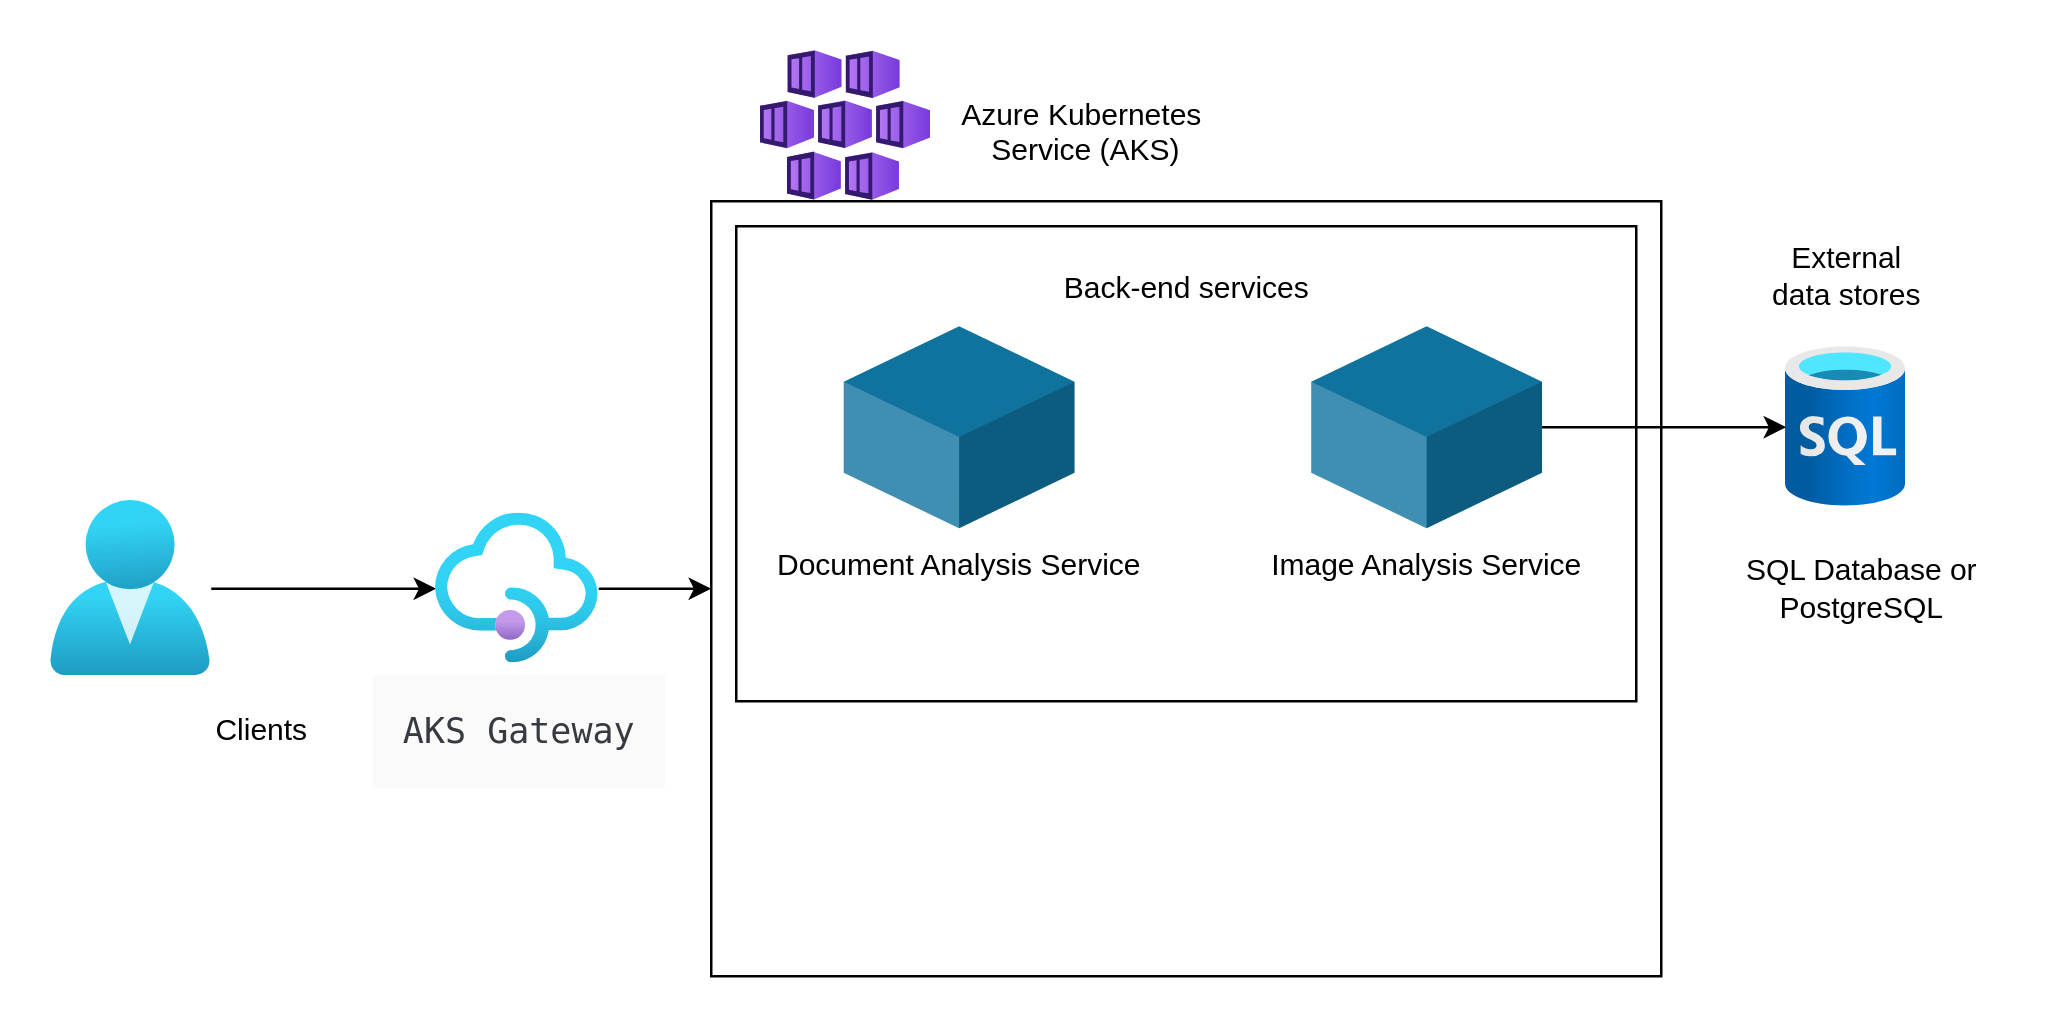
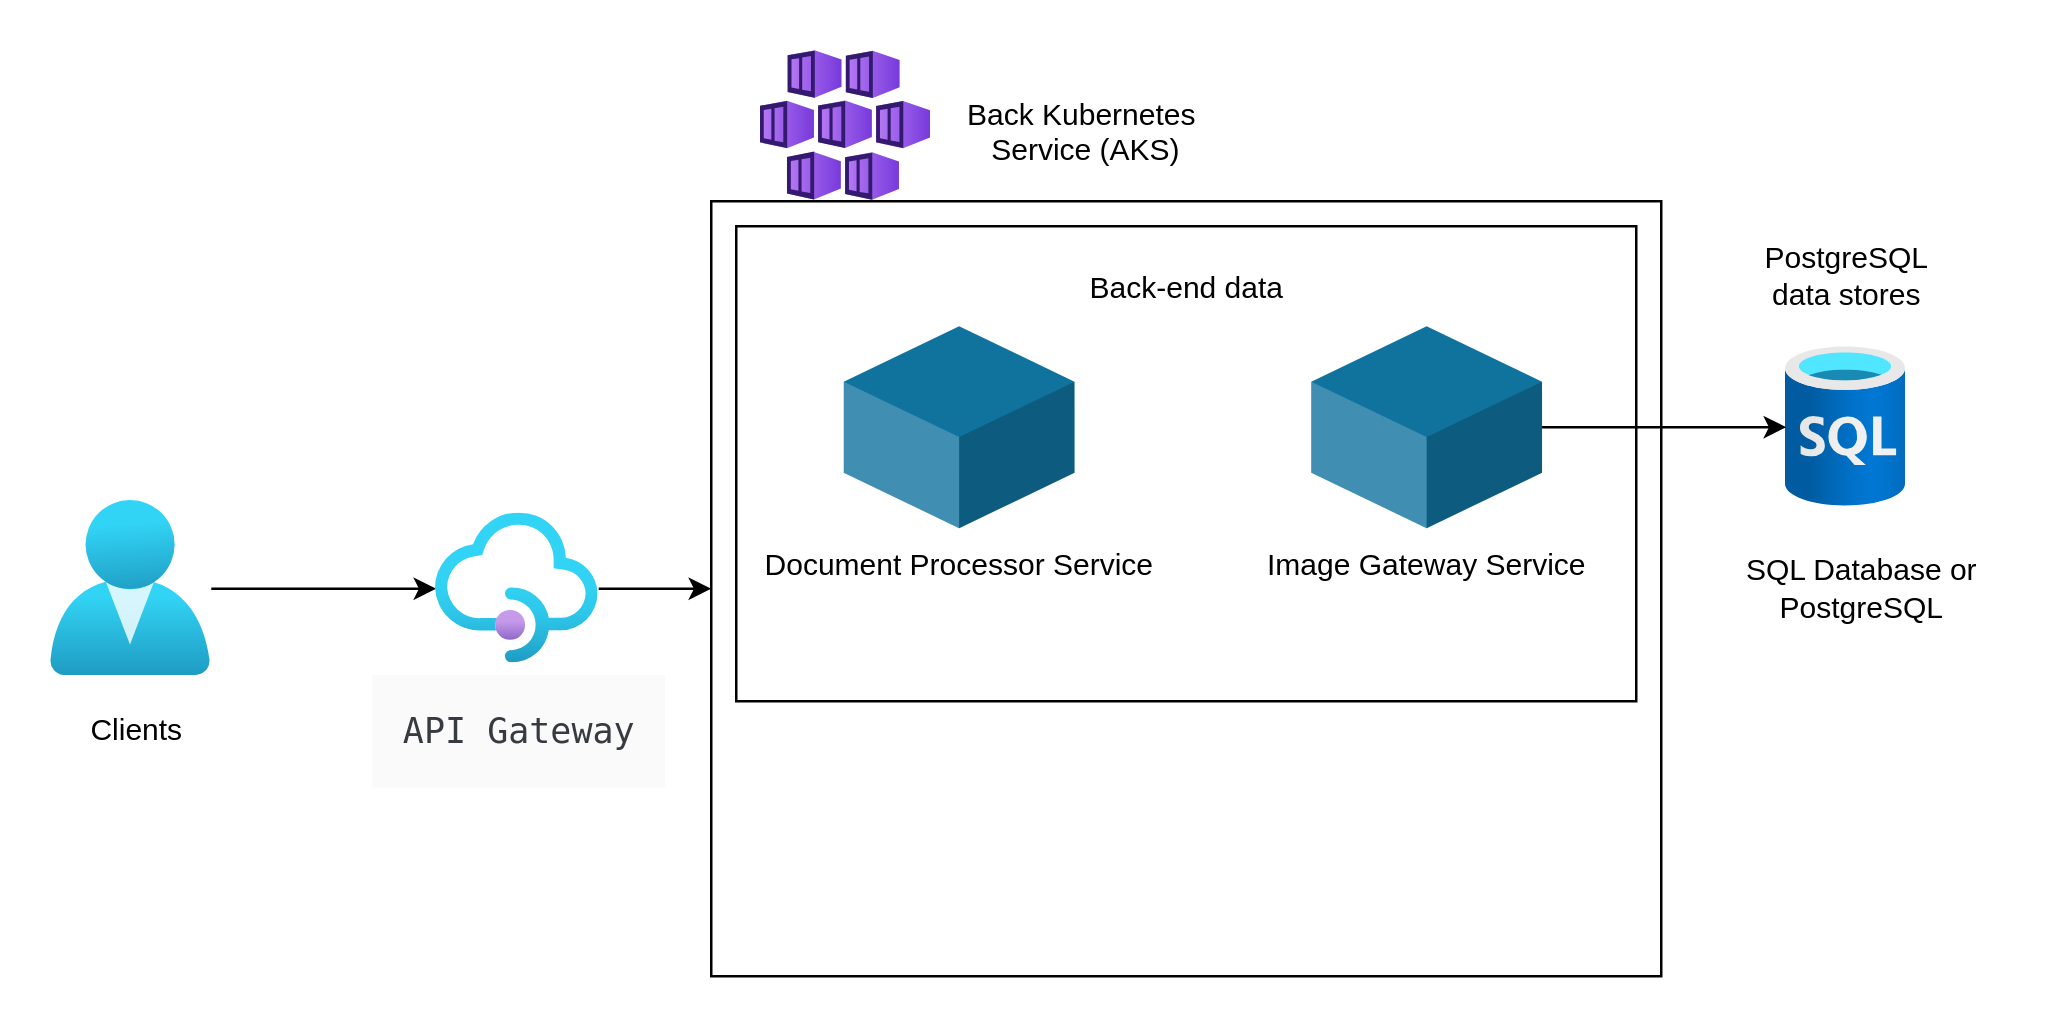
- <mxCell id="17" value="Azure Kubernetes&lt;br&gt;&amp;nbsp;Service (AKS)&lt;div&gt;&lt;br&gt;&lt;/div&gt;" style="text;html=1;align=center;verticalAlign=middle;resizable=0;points=[];autosize=1;strokeColor=none;fillColor=none;" vertex="1" parent="1"><mxGeometry x="372" y="30" width="120" height="60" as="geometry" /></mxCell>
+ <mxCell id="17" value="Back Kubernetes&lt;br&gt;&amp;nbsp;Service (AKS)&lt;div&gt;&lt;br&gt;&lt;/div&gt;" style="text;html=1;align=center;verticalAlign=middle;resizable=0;points=[];autosize=1;strokeColor=none;fillColor=none;" vertex="1" parent="1"><mxGeometry x="372" y="30" width="120" height="60" as="geometry" /></mxCell>
- <mxCell id="18" value="External&lt;br&gt;data stores" style="text;html=1;align=center;verticalAlign=middle;resizable=0;points=[];autosize=1;strokeColor=none;fillColor=none;" vertex="1" parent="1"><mxGeometry x="698" y="90" width="80" height="40" as="geometry" /></mxCell>
+ <mxCell id="18" value="PostgreSQL&lt;br&gt;data stores" style="text;html=1;align=center;verticalAlign=middle;resizable=0;points=[];autosize=1;strokeColor=none;fillColor=none;" vertex="1" parent="1"><mxGeometry x="698" y="90" width="80" height="40" as="geometry" /></mxCell>
- <mxCell id="6" value="Back-end services" style="text;html=1;align=center;verticalAlign=middle;resizable=0;points=[];autosize=1;strokeColor=none;fillColor=none;" vertex="1" parent="3"><mxGeometry x="120" y="10" width="120" height="30" as="geometry" /></mxCell>
+ <mxCell id="6" value="Back-end data" style="text;html=1;align=center;verticalAlign=middle;resizable=0;points=[];autosize=1;strokeColor=none;fillColor=none;" vertex="1" parent="3"><mxGeometry x="120" y="10" width="120" height="30" as="geometry" /></mxCell>
- <mxCell id="7" value="Document Analysis Service" style="text;html=1;align=center;verticalAlign=middle;resizable=0;points=[];autosize=1;strokeColor=none;fillColor=none;" vertex="1" parent="3"><mxGeometry x="-0.84" y="120.77" width="180" height="30" as="geometry" /></mxCell>
+ <mxCell id="7" value="Document Processor Service" style="text;html=1;align=center;verticalAlign=middle;resizable=0;points=[];autosize=1;strokeColor=none;fillColor=none;" vertex="1" parent="3"><mxGeometry x="-0.84" y="120.77" width="180" height="30" as="geometry" /></mxCell>
- <mxCell id="8" value="Image Analysis Service" style="text;html=1;align=center;verticalAlign=middle;resizable=0;points=[];autosize=1;strokeColor=none;fillColor=none;" vertex="1" parent="3"><mxGeometry x="201.15" y="120.77" width="150" height="30" as="geometry" /></mxCell>
+ <mxCell id="8" value="Image Gateway Service" style="text;html=1;align=center;verticalAlign=middle;resizable=0;points=[];autosize=1;strokeColor=none;fillColor=none;" vertex="1" parent="3"><mxGeometry x="201.15" y="120.77" width="150" height="30" as="geometry" /></mxCell>
- <mxCell id="14" value="&lt;pre style=&quot;--tw-border-spacing-x: 0; --tw-border-spacing-y: 0; --tw-translate-x: 0; --tw-translate-y: 0; --tw-rotate: 0; --tw-skew-x: 0; --tw-skew-y: 0; --tw-scale-x: 1; --tw-scale-y: 1; --tw-pan-x: ; --tw-pan-y: ; --tw-pinch-zoom: ; --tw-scroll-snap-strictness: proximity; --tw-gradient-from-position: ; --tw-gradient-via-position: ; --tw-gradient-to-position: ; --tw-ordinal: ; --tw-slashed-zero: ; --tw-numeric-figure: ; --tw-numeric-spacing: ; --tw-numeric-fraction: ; --tw-ring-inset: ; --tw-ring-offset-width: 0px; --tw-ring-offset-color: #fff; --tw-ring-color: rgba(59,130,246,.5); --tw-ring-offset-shadow: 0 0 #0000; --tw-ring-shadow: 0 0 #0000; --tw-shadow: 0 0 #0000; --tw-shadow-colored: 0 0 #0000; --tw-blur: ; --tw-brightness: ; --tw-contrast: ; --tw-grayscale: ; --tw-hue-rotate: ; --tw-invert: ; --tw-saturate: ; --tw-sepia: ; --tw-drop-shadow: ; --tw-backdrop-blur: ; --tw-backdrop-brightness: ; --tw-backdrop-contrast: ; --tw-backdrop-grayscale: ; --tw-backdrop-hue-rotate: ; --tw-backdrop-invert: ; --tw-backdrop-opacity: ; --tw-backdrop-saturate: ; --tw-backdrop-sepia: ; --tw-contain-size: ; --tw-contain-layout: ; --tw-contain-paint: ; --tw-contain-style: ; box-sizing: border-box; border: none; scrollbar-width: thin; scrollbar-color: var(--bg-layer-4,#333942) transparent; font-family: &amp;quot;Fira Code&amp;quot;, &amp;quot;Fira Mono&amp;quot;, Menlo, Consolas, &amp;quot;DejaVu Sans Mono&amp;quot;, monospace; font-feature-settings: normal; font-variation-settings: normal; font-size: 14px; margin-top: 0px; margin-bottom: 0px; color: rgb(56, 58, 66); background: rgb(250, 250, 250); overflow: auto; line-height: 1.5; border-radius: 0px; padding-inline: 1.143em; letter-spacing: 0px; word-spacing: normal; direction: ltr; text-align: left; word-break: normal; tab-size: 2; hyphens: none; padding: 12px;&quot; class=&quot;!bg-layer-1 font-codeblock&quot;&gt;&lt;code style=&quot;--tw-border-spacing-x: 0; --tw-border-spacing-y: 0; --tw-translate-x: 0; --tw-translate-y: 0; --tw-rotate: 0; --tw-skew-x: 0; --tw-skew-y: 0; --tw-scale-x: 1; --tw-scale-y: 1; --tw-pan-x: ; --tw-pan-y: ; --tw-pinch-zoom: ; --tw-scroll-snap-strictness: proximity; --tw-gradient-from-position: ; --tw-gradient-via-position: ; --tw-gradient-to-position: ; --tw-ordinal: ; --tw-slashed-zero: ; --tw-numeric-figure: ; --tw-numeric-spacing: ; --tw-numeric-fraction: ; --tw-ring-inset: ; --tw-ring-offset-width: 0px; --tw-ring-offset-color: #fff; --tw-ring-color: rgba(59,130,246,.5); --tw-ring-offset-shadow: 0 0 #0000; --tw-ring-shadow: 0 0 #0000; --tw-shadow: 0 0 #0000; --tw-shadow-colored: 0 0 #0000; --tw-blur: ; --tw-brightness: ; --tw-contrast: ; --tw-grayscale: ; --tw-hue-rotate: ; --tw-invert: ; --tw-saturate: ; --tw-sepia: ; --tw-drop-shadow: ; --tw-backdrop-blur: ; --tw-backdrop-brightness: ; --tw-backdrop-contrast: ; --tw-backdrop-grayscale: ; --tw-backdrop-hue-rotate: ; --tw-backdrop-invert: ; --tw-backdrop-opacity: ; --tw-backdrop-saturate: ; --tw-backdrop-sepia: ; --tw-contain-size: ; --tw-contain-layout: ; --tw-contain-paint: ; --tw-contain-style: ; box-sizing: border-box; border: 0px solid; scrollbar-width: thin; scrollbar-color: transparent transparent; font-family: var(--codeblock-font,var(--theme-font)); font-feature-settings: normal; font-variation-settings: normal; font-size: inherit; color: inherit; font-weight: inherit; background-color: transparent; border-radius: 0px; padding: 0px; line-height: inherit;&quot; class=&quot;font-codeblock&quot;&gt;AKS Gateway&lt;/code&gt;&lt;/pre&gt;" style="text;html=1;align=center;verticalAlign=middle;resizable=0;points=[];autosize=1;strokeColor=none;fillColor=none;" vertex="1" parent="1"><mxGeometry x="141.5" y="262.39" width="130" height="60" as="geometry" /></mxCell>
+ <mxCell id="14" value="&lt;pre style=&quot;--tw-border-spacing-x: 0; --tw-border-spacing-y: 0; --tw-translate-x: 0; --tw-translate-y: 0; --tw-rotate: 0; --tw-skew-x: 0; --tw-skew-y: 0; --tw-scale-x: 1; --tw-scale-y: 1; --tw-pan-x: ; --tw-pan-y: ; --tw-pinch-zoom: ; --tw-scroll-snap-strictness: proximity; --tw-gradient-from-position: ; --tw-gradient-via-position: ; --tw-gradient-to-position: ; --tw-ordinal: ; --tw-slashed-zero: ; --tw-numeric-figure: ; --tw-numeric-spacing: ; --tw-numeric-fraction: ; --tw-ring-inset: ; --tw-ring-offset-width: 0px; --tw-ring-offset-color: #fff; --tw-ring-color: rgba(59,130,246,.5); --tw-ring-offset-shadow: 0 0 #0000; --tw-ring-shadow: 0 0 #0000; --tw-shadow: 0 0 #0000; --tw-shadow-colored: 0 0 #0000; --tw-blur: ; --tw-brightness: ; --tw-contrast: ; --tw-grayscale: ; --tw-hue-rotate: ; --tw-invert: ; --tw-saturate: ; --tw-sepia: ; --tw-drop-shadow: ; --tw-backdrop-blur: ; --tw-backdrop-brightness: ; --tw-backdrop-contrast: ; --tw-backdrop-grayscale: ; --tw-backdrop-hue-rotate: ; --tw-backdrop-invert: ; --tw-backdrop-opacity: ; --tw-backdrop-saturate: ; --tw-backdrop-sepia: ; --tw-contain-size: ; --tw-contain-layout: ; --tw-contain-paint: ; --tw-contain-style: ; box-sizing: border-box; border: none; scrollbar-width: thin; scrollbar-color: var(--bg-layer-4,#333942) transparent; font-family: &amp;quot;Fira Code&amp;quot;, &amp;quot;Fira Mono&amp;quot;, Menlo, Consolas, &amp;quot;DejaVu Sans Mono&amp;quot;, monospace; font-feature-settings: normal; font-variation-settings: normal; font-size: 14px; margin-top: 0px; margin-bottom: 0px; color: rgb(56, 58, 66); background: rgb(250, 250, 250); overflow: auto; line-height: 1.5; border-radius: 0px; padding-inline: 1.143em; letter-spacing: 0px; word-spacing: normal; direction: ltr; text-align: left; word-break: normal; tab-size: 2; hyphens: none; padding: 12px;&quot; class=&quot;!bg-layer-1 font-codeblock&quot;&gt;&lt;code style=&quot;--tw-border-spacing-x: 0; --tw-border-spacing-y: 0; --tw-translate-x: 0; --tw-translate-y: 0; --tw-rotate: 0; --tw-skew-x: 0; --tw-skew-y: 0; --tw-scale-x: 1; --tw-scale-y: 1; --tw-pan-x: ; --tw-pan-y: ; --tw-pinch-zoom: ; --tw-scroll-snap-strictness: proximity; --tw-gradient-from-position: ; --tw-gradient-via-position: ; --tw-gradient-to-position: ; --tw-ordinal: ; --tw-slashed-zero: ; --tw-numeric-figure: ; --tw-numeric-spacing: ; --tw-numeric-fraction: ; --tw-ring-inset: ; --tw-ring-offset-width: 0px; --tw-ring-offset-color: #fff; --tw-ring-color: rgba(59,130,246,.5); --tw-ring-offset-shadow: 0 0 #0000; --tw-ring-shadow: 0 0 #0000; --tw-shadow: 0 0 #0000; --tw-shadow-colored: 0 0 #0000; --tw-blur: ; --tw-brightness: ; --tw-contrast: ; --tw-grayscale: ; --tw-hue-rotate: ; --tw-invert: ; --tw-saturate: ; --tw-sepia: ; --tw-drop-shadow: ; --tw-backdrop-blur: ; --tw-backdrop-brightness: ; --tw-backdrop-contrast: ; --tw-backdrop-grayscale: ; --tw-backdrop-hue-rotate: ; --tw-backdrop-invert: ; --tw-backdrop-opacity: ; --tw-backdrop-saturate: ; --tw-backdrop-sepia: ; --tw-contain-size: ; --tw-contain-layout: ; --tw-contain-paint: ; --tw-contain-style: ; box-sizing: border-box; border: 0px solid; scrollbar-width: thin; scrollbar-color: transparent transparent; font-family: var(--codeblock-font,var(--theme-font)); font-feature-settings: normal; font-variation-settings: normal; font-size: inherit; color: inherit; font-weight: inherit; background-color: transparent; border-radius: 0px; padding: 0px; line-height: inherit;&quot; class=&quot;font-codeblock&quot;&gt;API Gateway&lt;/code&gt;&lt;/pre&gt;" style="text;html=1;align=center;verticalAlign=middle;resizable=0;points=[];autosize=1;strokeColor=none;fillColor=none;" vertex="1" parent="1"><mxGeometry x="141.5" y="262.39" width="130" height="60" as="geometry" /></mxCell>
- <mxCell id="13" value="Clients" style="text;html=1;align=center;verticalAlign=middle;resizable=0;points=[];autosize=1;strokeColor=none;fillColor=none;" vertex="1" parent="1"><mxGeometry x="74" y="277.39" width="60" height="30" as="geometry" /></mxCell>
+ <mxCell id="13" value="Clients" style="text;html=1;align=center;verticalAlign=middle;resizable=0;points=[];autosize=1;strokeColor=none;fillColor=none;" vertex="1" parent="1"><mxGeometry x="24" y="277.39" width="60" height="30" as="geometry" /></mxCell>
